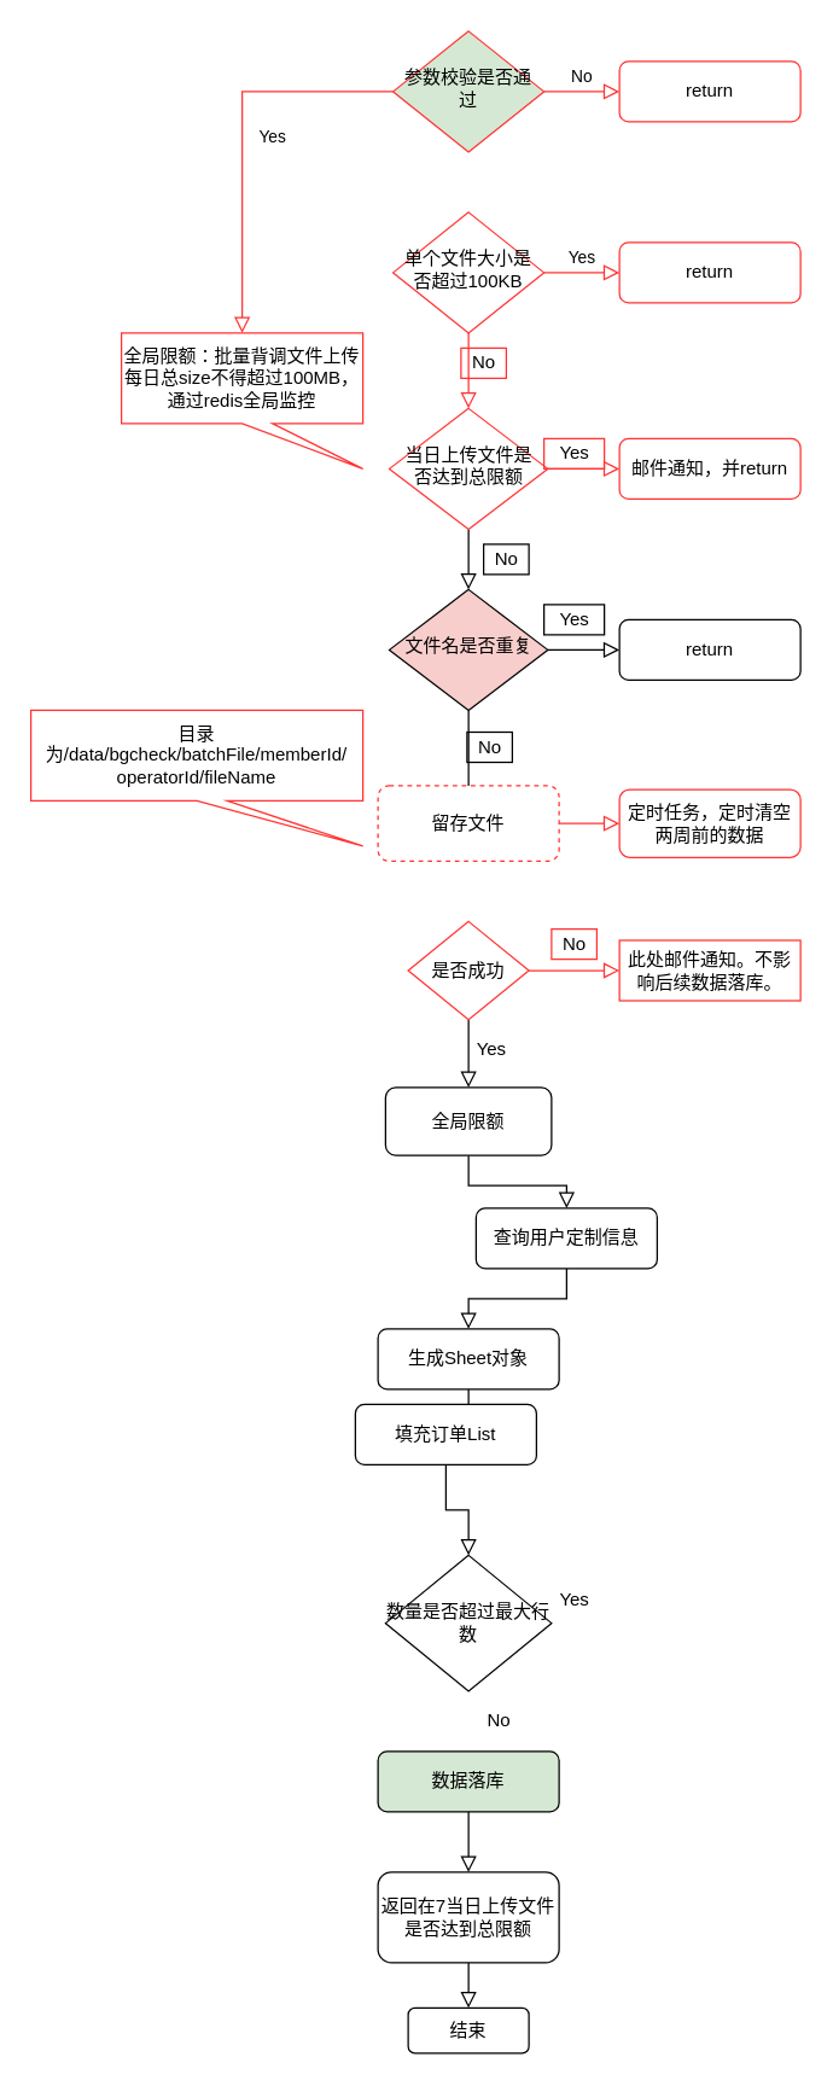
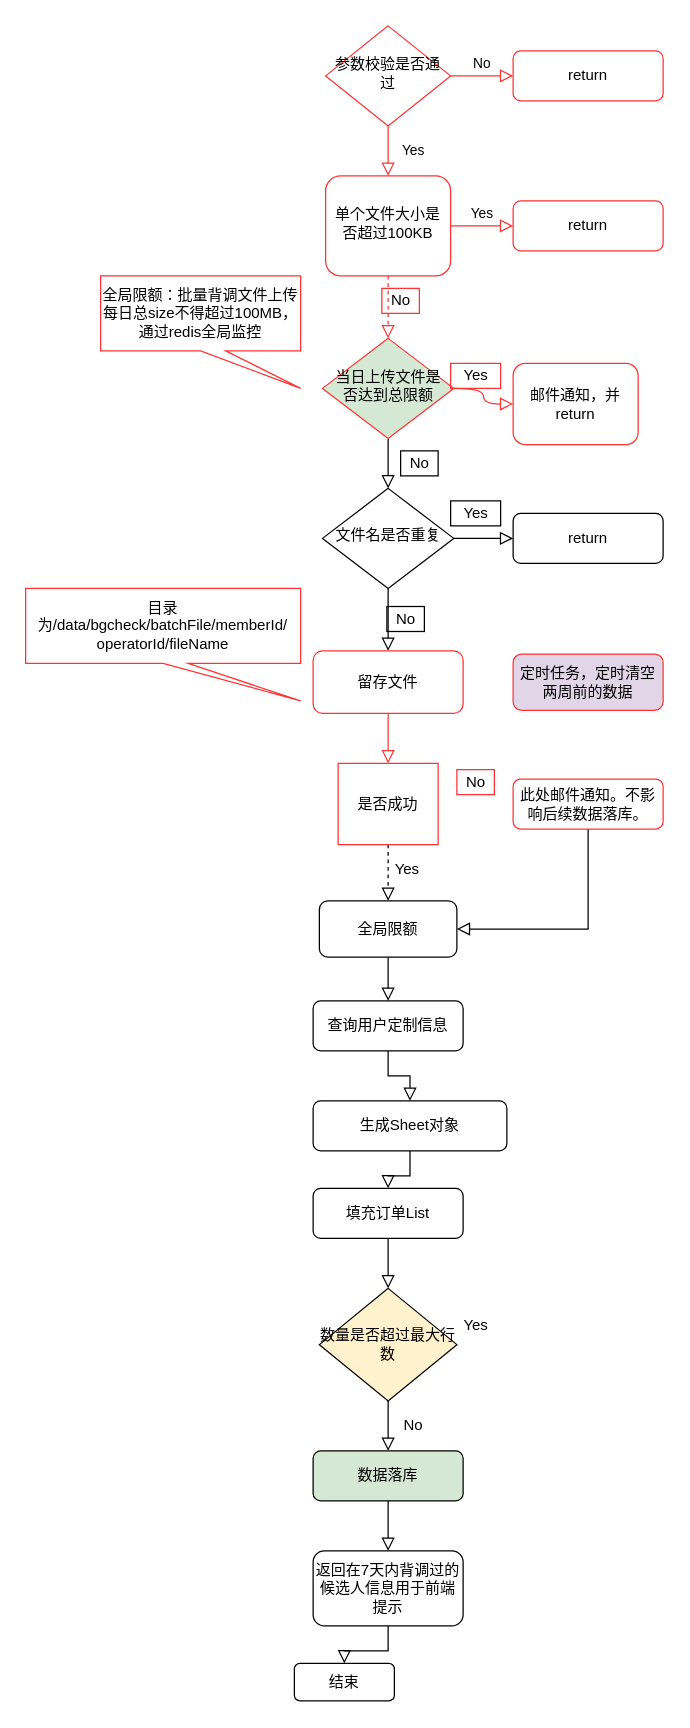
- <mxCell id="4" value="参数校验是否通过" style="rhombus;whiteSpace=wrap;html=1;shadow=0;fontFamily=Helvetica;fontSize=12;align=center;strokeWidth=1;spacing=6;spacingTop=-4;strokeColor=#FF3333;fillColor=#d5e8d4;" parent="1" vertex="1"><mxGeometry x="260" y="20" width="100" height="80" as="geometry" /></mxCell>
+ <mxCell id="4" value="参数校验是否通过" style="rhombus;whiteSpace=wrap;html=1;shadow=0;fontFamily=Helvetica;fontSize=12;align=center;strokeWidth=1;spacing=6;spacingTop=-4;strokeColor=#FF3333;" parent="1" vertex="1"><mxGeometry x="260" y="20" width="100" height="80" as="geometry" /></mxCell>
- <mxCell id="2" value="Yes" style="rounded=0;html=1;jettySize=auto;orthogonalLoop=1;fontSize=11;endArrow=block;endFill=0;endSize=8;strokeWidth=1;shadow=0;labelBackgroundColor=none;edgeStyle=orthogonalEdgeStyle;strokeColor=#FF3333;" parent="1" source="4" target="20" edge="1"><mxGeometry y="20" relative="1" as="geometry"><mxPoint as="offset" /></mxGeometry></mxCell>
+ <mxCell id="2" value="Yes" style="rounded=0;html=1;jettySize=auto;orthogonalLoop=1;fontSize=11;endArrow=block;endFill=0;endSize=8;strokeWidth=1;shadow=0;labelBackgroundColor=none;edgeStyle=orthogonalEdgeStyle;strokeColor=#FF3333;" parent="1" source="4" target="8" edge="1"><mxGeometry y="20" relative="1" as="geometry"><mxPoint as="offset" /></mxGeometry></mxCell>
- <mxCell id="8" value="单个文件大小是否超过100KB" style="rhombus;whiteSpace=wrap;html=1;shadow=0;fontFamily=Helvetica;fontSize=12;align=center;strokeWidth=1;spacing=6;spacingTop=-4;strokeColor=#FF3333;" parent="1" vertex="1"><mxGeometry x="260" y="140" width="100" height="80" as="geometry" /></mxCell>
+ <mxCell id="8" value="单个文件大小是否超过100KB" style="whiteSpace=wrap;html=1;shadow=0;fontFamily=Helvetica;fontSize=12;align=center;strokeWidth=1;spacing=6;spacingTop=-4;strokeColor=#FF3333;rounded=1;" parent="1" vertex="1"><mxGeometry x="260" y="140" width="100" height="80" as="geometry" /></mxCell>
- <mxCell id="7" value="" style="edgeStyle=orthogonalEdgeStyle;curved=1;orthogonalLoop=1;jettySize=auto;html=1;endArrow=block;endFill=0;endSize=8;strokeColor=#FF3333;" edge="1" parent="1" source="8" target="13"><mxGeometry relative="1" as="geometry" /></mxCell>
+ <mxCell id="7" value="" style="edgeStyle=orthogonalEdgeStyle;curved=1;orthogonalLoop=1;jettySize=auto;html=1;endArrow=block;endFill=0;endSize=8;strokeColor=#FF3333;dashed=1;" edge="1" parent="1" source="8" target="13"><mxGeometry relative="1" as="geometry" /></mxCell>
- <mxCell id="13" value="当日上传文件是否达到总限额" style="rhombus;whiteSpace=wrap;html=1;shadow=0;strokeWidth=1;spacing=6;spacingTop=-4;strokeColor=#FF3333;" vertex="1" parent="1"><mxGeometry x="257.5" y="270" width="105" height="80" as="geometry" /></mxCell>
+ <mxCell id="13" value="当日上传文件是否达到总限额" style="rhombus;whiteSpace=wrap;html=1;shadow=0;strokeWidth=1;spacing=6;spacingTop=-4;strokeColor=#FF3333;fillColor=#d5e8d4;" vertex="1" parent="1"><mxGeometry x="257.5" y="270" width="105" height="80" as="geometry" /></mxCell>
- <mxCell id="15" value="邮件通知，并return" style="rounded=1;whiteSpace=wrap;html=1;fontSize=12;glass=0;strokeWidth=1;shadow=0;strokeColor=#FF3333;" vertex="1" parent="1"><mxGeometry x="410" y="290" width="120" height="40" as="geometry" /></mxCell>
+ <mxCell id="15" value="邮件通知，并return" style="rounded=1;whiteSpace=wrap;html=1;fontSize=12;glass=0;strokeWidth=1;shadow=0;strokeColor=#FF3333;" vertex="1" parent="1"><mxGeometry x="410" y="290" width="100" height="65" as="geometry" /></mxCell>
- <mxCell id="33" value="文件名是否重复" style="rhombus;whiteSpace=wrap;html=1;shadow=0;strokeWidth=1;spacing=6;spacingTop=-4;strokeColor=#000000;fillColor=#f8cecc;" vertex="1" parent="1"><mxGeometry x="257.5" y="390" width="105" height="80" as="geometry" /></mxCell>
+ <mxCell id="33" value="文件名是否重复" style="rhombus;whiteSpace=wrap;html=1;shadow=0;strokeWidth=1;spacing=6;spacingTop=-4;strokeColor=#000000;" vertex="1" parent="1"><mxGeometry x="257.5" y="390" width="105" height="80" as="geometry" /></mxCell>
- <mxCell id="11" value="" style="edgeStyle=orthogonalEdgeStyle;curved=1;orthogonalLoop=1;jettySize=auto;html=1;endArrow=none;endFill=0;endSize=8;exitX=0.5;exitY=1;exitDx=0;exitDy=0;strokeColor=#000000;" edge="1" parent="1" source="33" target="18"><mxGeometry relative="1" as="geometry"><mxPoint x="310" y="480" as="sourcePoint" /></mxGeometry></mxCell>
+ <mxCell id="11" value="" style="edgeStyle=orthogonalEdgeStyle;curved=1;orthogonalLoop=1;jettySize=auto;html=1;endArrow=block;endFill=0;endSize=8;exitX=0.5;exitY=1;exitDx=0;exitDy=0;strokeColor=#000000;" edge="1" parent="1" source="33" target="18"><mxGeometry relative="1" as="geometry"><mxPoint x="310" y="480" as="sourcePoint" /></mxGeometry></mxCell>
- <mxCell id="18" value="留存文件" style="rounded=1;whiteSpace=wrap;html=1;strokeColor=#FF3333;dashed=1;" vertex="1" parent="1"><mxGeometry x="250" y="520" width="120" height="50" as="geometry" /></mxCell>
+ <mxCell id="18" value="留存文件" style="rounded=1;whiteSpace=wrap;html=1;strokeColor=#FF3333;" vertex="1" parent="1"><mxGeometry x="250" y="520" width="120" height="50" as="geometry" /></mxCell>
- <mxCell id="17" value="" style="edgeStyle=orthogonalEdgeStyle;curved=1;orthogonalLoop=1;jettySize=auto;html=1;endArrow=block;endFill=0;endSize=8;strokeColor=#FF3333;" edge="1" parent="1" source="18" target="51"><mxGeometry relative="1" as="geometry" /></mxCell>
+ <mxCell id="17" value="" style="edgeStyle=orthogonalEdgeStyle;curved=1;orthogonalLoop=1;jettySize=auto;html=1;endArrow=block;endFill=0;endSize=8;strokeColor=#FF3333;" edge="1" parent="1" source="18" target="24"><mxGeometry relative="1" as="geometry" /></mxCell>
- <mxCell id="51" value="定时任务，定时清空两周前的数据" style="whiteSpace=wrap;html=1;rounded=1;strokeColor=#FF3333;" vertex="1" parent="1"><mxGeometry x="410" y="522.5" width="120" height="45" as="geometry" /></mxCell>
+ <mxCell id="51" value="定时任务，定时清空两周前的数据" style="whiteSpace=wrap;html=1;rounded=1;strokeColor=#FF3333;fillColor=#e1d5e7;" vertex="1" parent="1"><mxGeometry x="410" y="522.5" width="120" height="45" as="geometry" /></mxCell>
- <mxCell id="24" value="是否成功" style="rhombus;whiteSpace=wrap;html=1;strokeColor=#FF3333;" vertex="1" parent="1"><mxGeometry x="270" y="610" width="80" height="65" as="geometry" /></mxCell>
+ <mxCell id="24" value="是否成功" style="whiteSpace=wrap;html=1;strokeColor=#FF3333;rounded=0;" vertex="1" parent="1"><mxGeometry x="270" y="610" width="80" height="65" as="geometry" /></mxCell>
- <mxCell id="22" value="" style="edgeStyle=orthogonalEdgeStyle;curved=1;orthogonalLoop=1;jettySize=auto;html=1;endArrow=block;endFill=0;endSize=8;strokeColor=#FF3333;" edge="1" parent="1" source="24" target="26"><mxGeometry relative="1" as="geometry" /></mxCell>
- <mxCell id="26" value="此处邮件通知。不影响后续数据落库。" style="whiteSpace=wrap;html=1;fontSize=12;glass=0;strokeWidth=1;shadow=0;strokeColor=#FF3333;rounded=0;" vertex="1" parent="1"><mxGeometry x="410" y="622.5" width="120" height="40" as="geometry" /></mxCell>
+ <mxCell id="26" value="此处邮件通知。不影响后续数据落库。" style="rounded=1;whiteSpace=wrap;html=1;fontSize=12;glass=0;strokeWidth=1;shadow=0;strokeColor=#FF3333;" vertex="1" parent="1"><mxGeometry x="410" y="622.5" width="120" height="40" as="geometry" /></mxCell>
- <mxCell id="23" value="" style="edgeStyle=orthogonalEdgeStyle;curved=1;orthogonalLoop=1;jettySize=auto;html=1;endArrow=block;endFill=0;endSize=8;" edge="1" parent="1" source="24" target="29"><mxGeometry relative="1" as="geometry" /></mxCell>
+ <mxCell id="23" value="" style="edgeStyle=orthogonalEdgeStyle;curved=1;orthogonalLoop=1;jettySize=auto;html=1;endArrow=block;endFill=0;endSize=8;dashed=1;" edge="1" parent="1" source="24" target="29"><mxGeometry relative="1" as="geometry" /></mxCell>
+ <mxCell id="25" style="edgeStyle=orthogonalEdgeStyle;orthogonalLoop=1;jettySize=auto;html=1;exitX=0.5;exitY=1;exitDx=0;exitDy=0;entryX=1;entryY=0.5;entryDx=0;entryDy=0;endArrow=block;endFill=0;endSize=8;rounded=0;" edge="1" parent="1" source="26" target="29"><mxGeometry relative="1" as="geometry" /></mxCell>
- <mxCell id="37" value="查询用户定制信息" style="rounded=1;whiteSpace=wrap;html=1;" vertex="1" parent="1"><mxGeometry x="315" y="800" width="120" height="40" as="geometry" /></mxCell>
+ <mxCell id="37" value="查询用户定制信息" style="rounded=1;whiteSpace=wrap;html=1;" vertex="1" parent="1"><mxGeometry x="250" y="800" width="120" height="40" as="geometry" /></mxCell>
- <mxCell id="39" value="生成Sheet对象" style="rounded=1;whiteSpace=wrap;html=1;" vertex="1" parent="1"><mxGeometry x="250" y="880" width="120" height="40" as="geometry" /></mxCell>
+ <mxCell id="39" value="生成Sheet对象" style="rounded=1;whiteSpace=wrap;html=1;" vertex="1" parent="1"><mxGeometry x="250" y="880" width="155" height="40" as="geometry" /></mxCell>
- <mxCell id="41" value="填充订单List" style="whiteSpace=wrap;html=1;rounded=1;" vertex="1" parent="1"><mxGeometry x="235" y="930" width="120" height="40" as="geometry" /></mxCell>
+ <mxCell id="41" value="填充订单List" style="whiteSpace=wrap;html=1;rounded=1;" vertex="1" parent="1"><mxGeometry x="250" y="950" width="120" height="40" as="geometry" /></mxCell>
- <mxCell id="43" value="数量是否超过最大行数" style="rhombus;whiteSpace=wrap;html=1;" vertex="1" parent="1"><mxGeometry x="255" y="1030" width="110" height="90" as="geometry" /></mxCell>
+ <mxCell id="43" value="数量是否超过最大行数" style="rhombus;whiteSpace=wrap;html=1;fillColor=#fff2cc;" vertex="1" parent="1"><mxGeometry x="255" y="1030" width="110" height="90" as="geometry" /></mxCell>
+ <mxCell id="42" value="" style="edgeStyle=orthogonalEdgeStyle;rounded=0;orthogonalLoop=1;jettySize=auto;html=1;endArrow=block;endFill=0;endSize=8;" edge="1" parent="1" source="43" target="46"><mxGeometry relative="1" as="geometry" /></mxCell>
- <mxCell id="49" value="返回在7当日上传文件是否达到总限额" style="whiteSpace=wrap;html=1;rounded=1;" vertex="1" parent="1"><mxGeometry x="250" y="1240" width="120" height="60" as="geometry" /></mxCell>
+ <mxCell id="49" value="返回在7天内背调过的候选人信息用于前端提示" style="whiteSpace=wrap;html=1;rounded=1;" vertex="1" parent="1"><mxGeometry x="250" y="1240" width="120" height="60" as="geometry" /></mxCell>
- <mxCell id="50" value="结束" style="rounded=1;whiteSpace=wrap;html=1;" vertex="1" parent="1"><mxGeometry x="270" y="1330" width="80" height="30" as="geometry" /></mxCell>
+ <mxCell id="50" value="结束" style="rounded=1;whiteSpace=wrap;html=1;" vertex="1" parent="1"><mxGeometry x="235" y="1330" width="80" height="30" as="geometry" /></mxCell>
